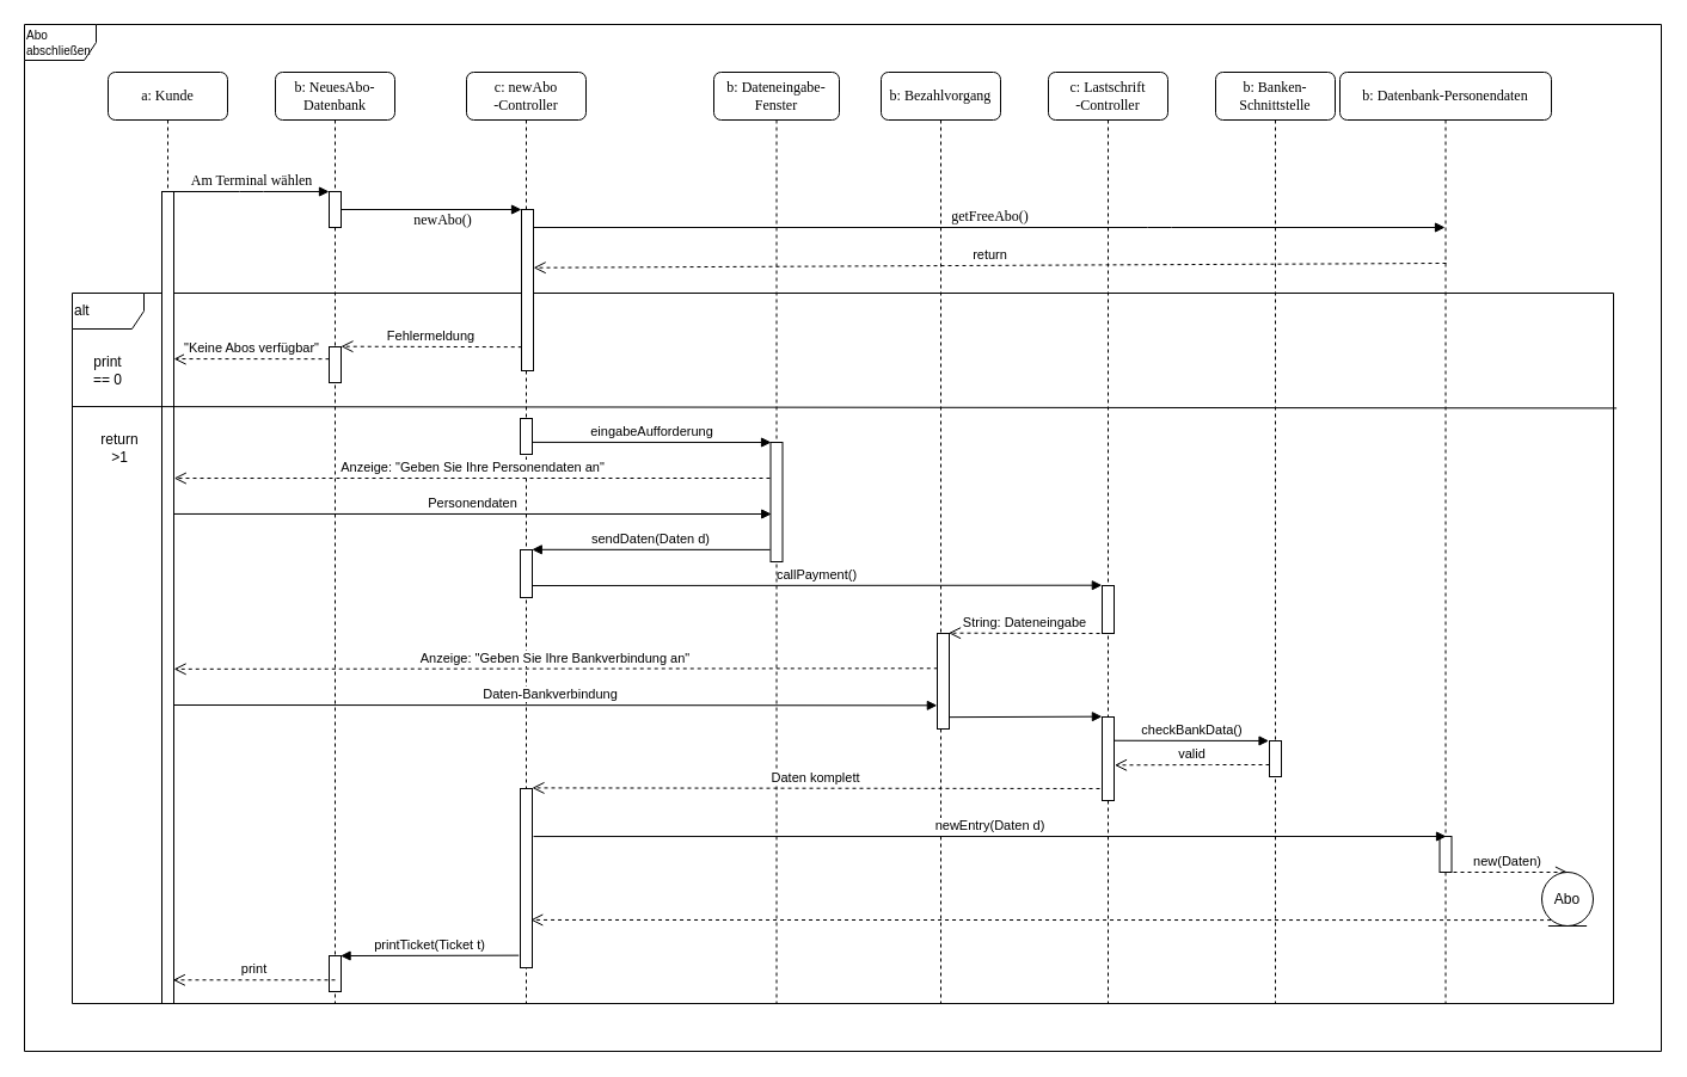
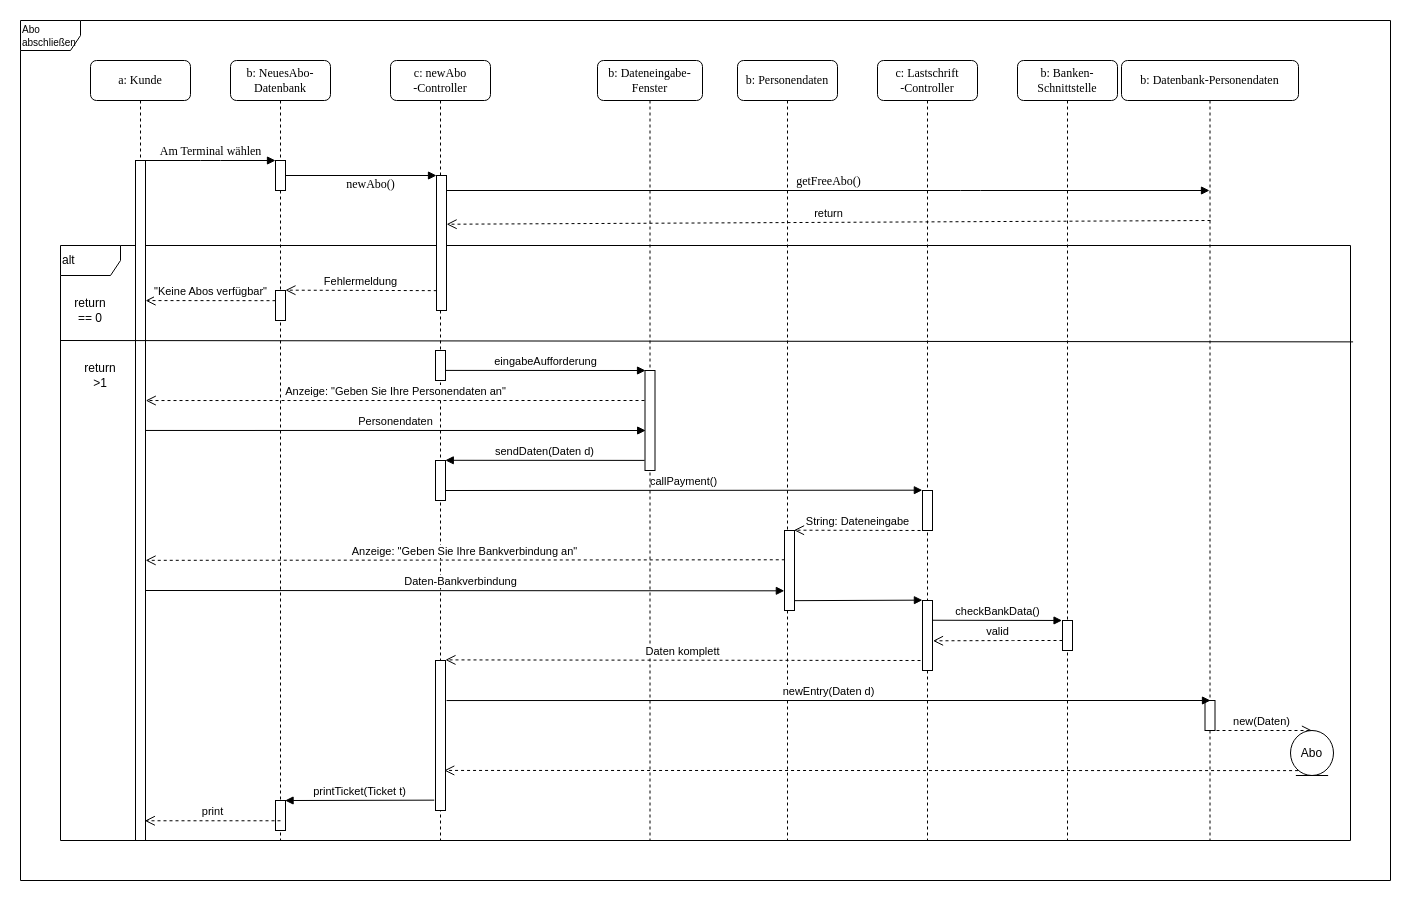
- <mxCell id="16" value="b: Bezahlvorgang&lt;br&gt;" style="shape=umlLifeline;perimeter=lifelinePerimeter;whiteSpace=wrap;html=1;container=1;collapsible=0;recursiveResize=0;outlineConnect=0;rounded=1;shadow=0;comic=0;labelBackgroundColor=none;strokeColor=#000000;strokeWidth=1;fillColor=#FFFFFF;fontFamily=Verdana;fontSize=12;fontColor=#000000;align=center;" parent="1" vertex="1"><mxGeometry x="737" y="60" width="100" height="780" as="geometry" /></mxCell>
+ <mxCell id="16" value="b: Personendaten&lt;br&gt;" style="shape=umlLifeline;perimeter=lifelinePerimeter;whiteSpace=wrap;html=1;container=1;collapsible=0;recursiveResize=0;outlineConnect=0;rounded=1;shadow=0;comic=0;labelBackgroundColor=none;strokeColor=#000000;strokeWidth=1;fillColor=#FFFFFF;fontFamily=Verdana;fontSize=12;fontColor=#000000;align=center;" parent="1" vertex="1"><mxGeometry x="737" y="60" width="100" height="780" as="geometry" /></mxCell>
- <mxCell id="33" value="print == 0" style="text;html=1;strokeColor=none;fillColor=none;align=center;verticalAlign=middle;whiteSpace=wrap;rounded=0;" parent="1" vertex="1"><mxGeometry x="70" y="300" width="40" height="20" as="geometry" /></mxCell>
+ <mxCell id="33" value="return == 0" style="text;html=1;strokeColor=none;fillColor=none;align=center;verticalAlign=middle;whiteSpace=wrap;rounded=0;" parent="1" vertex="1"><mxGeometry x="70" y="300" width="40" height="20" as="geometry" /></mxCell>
